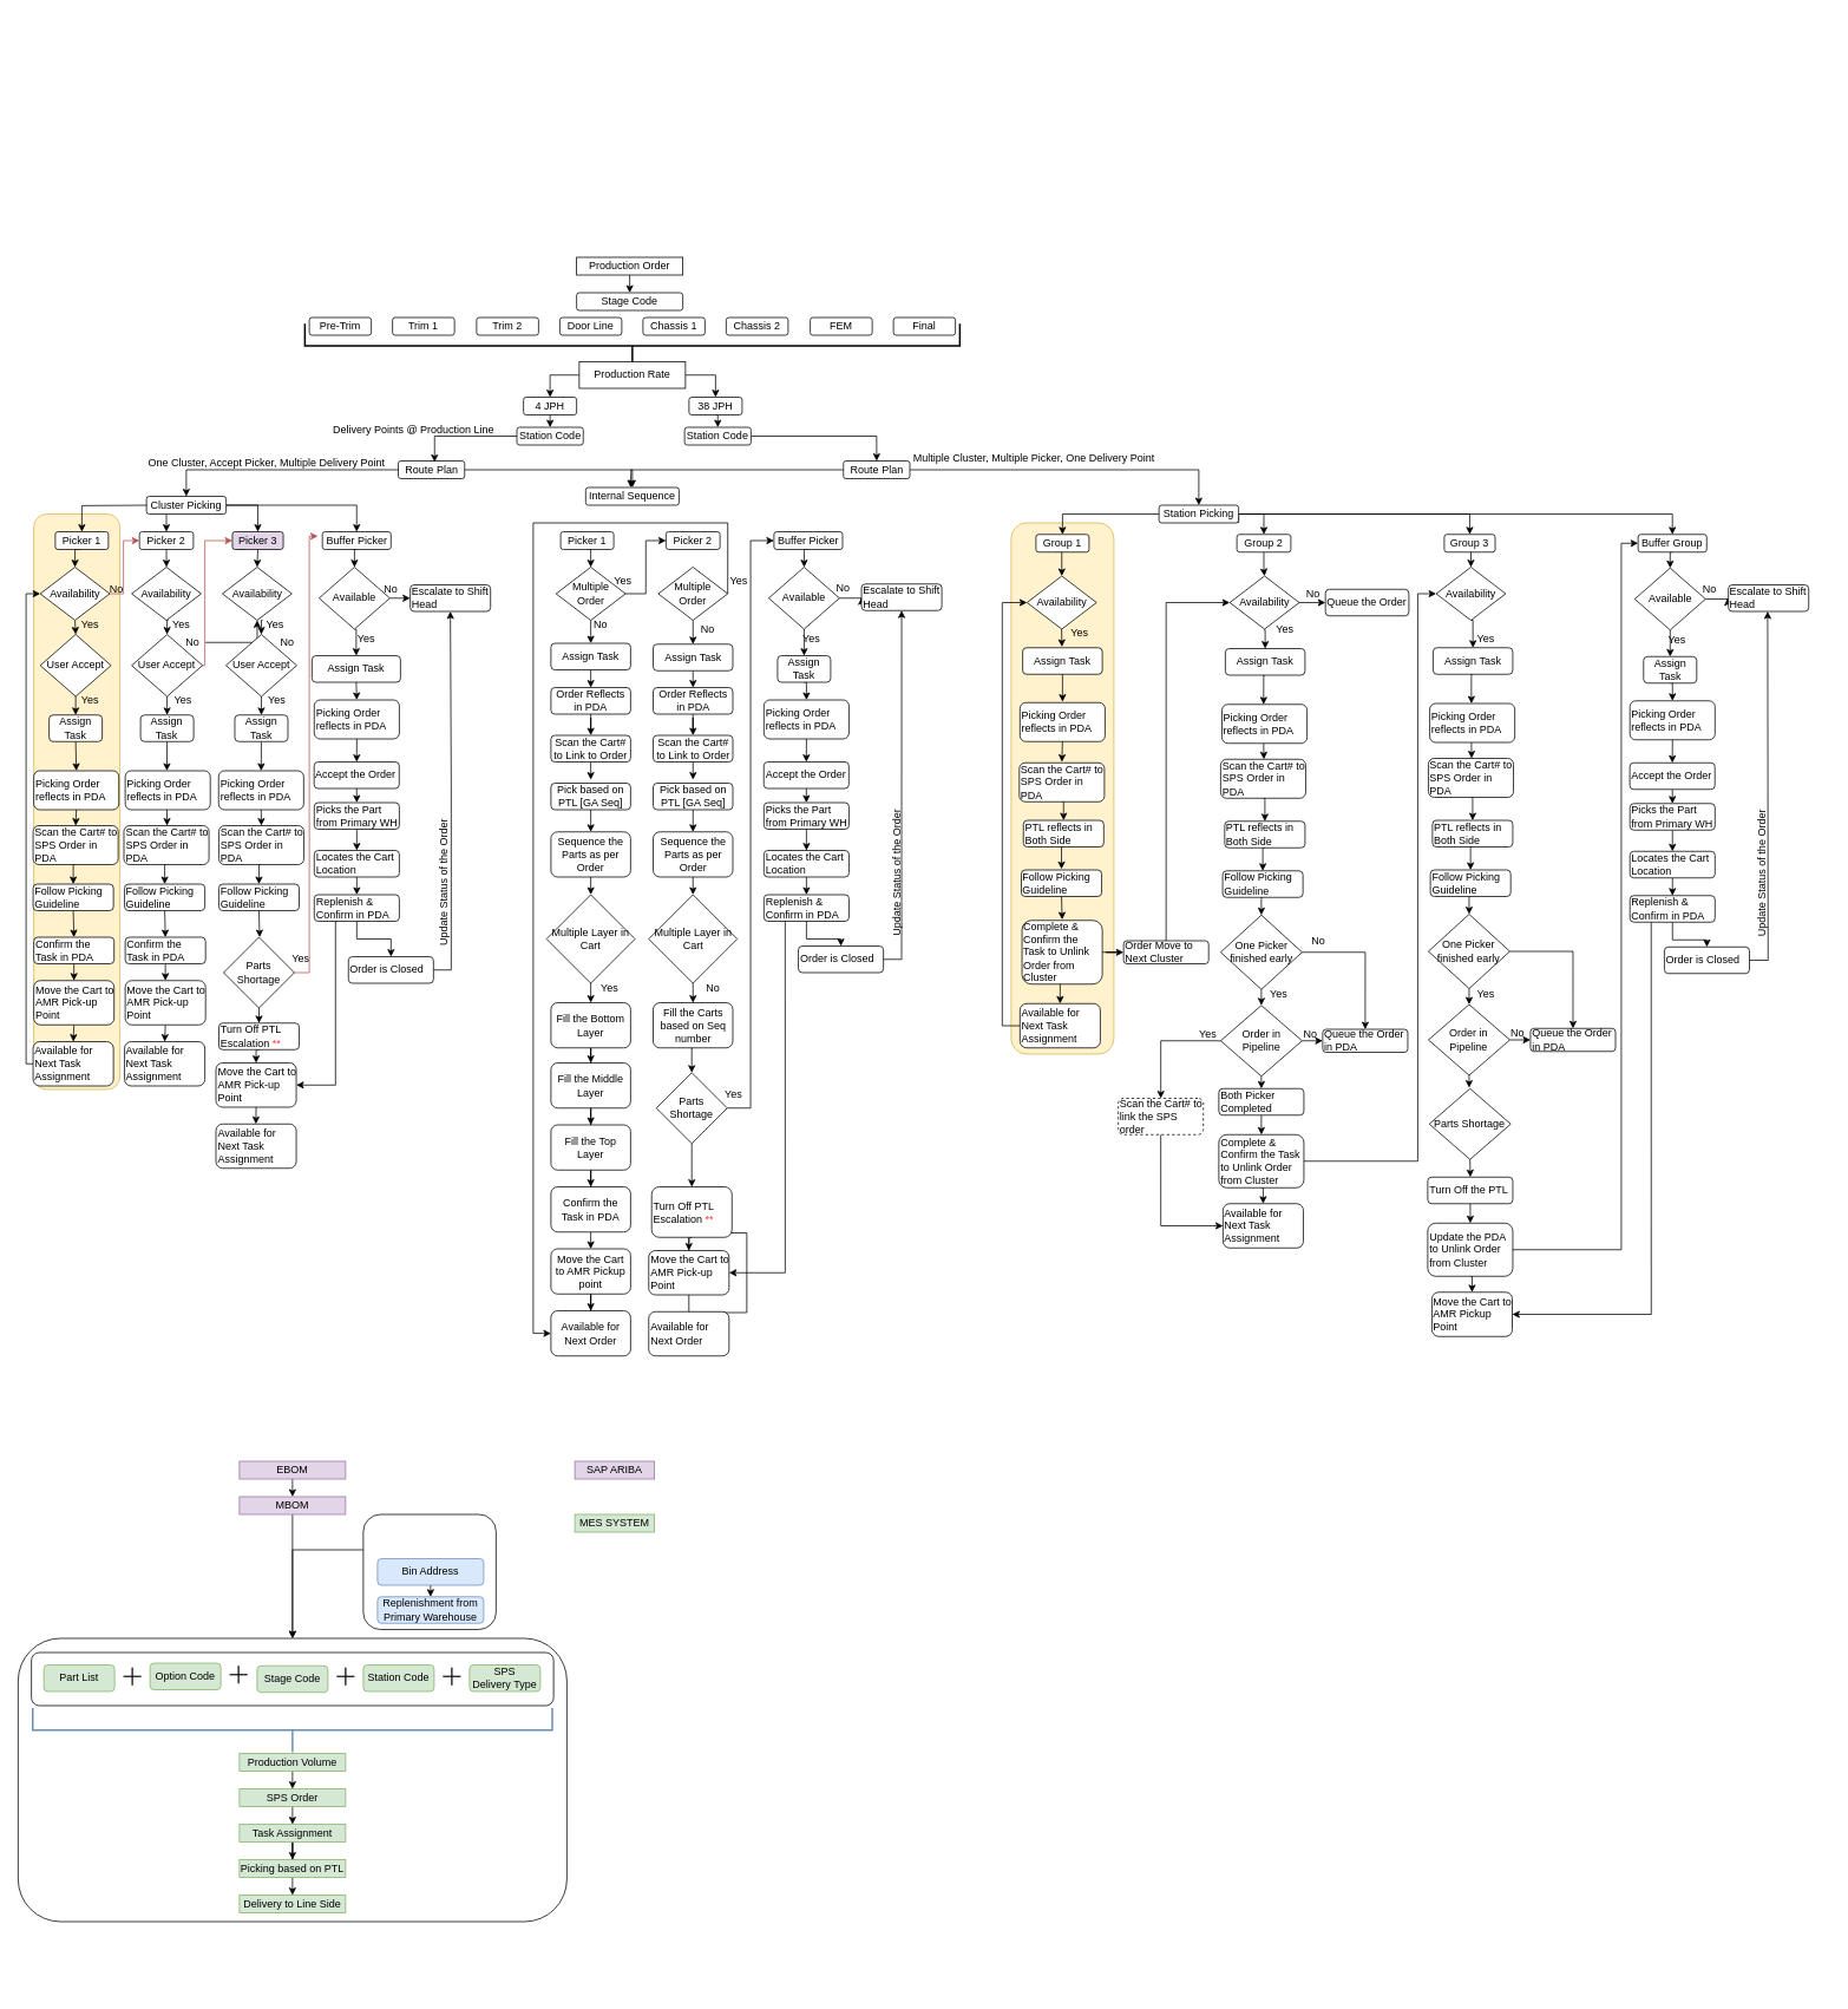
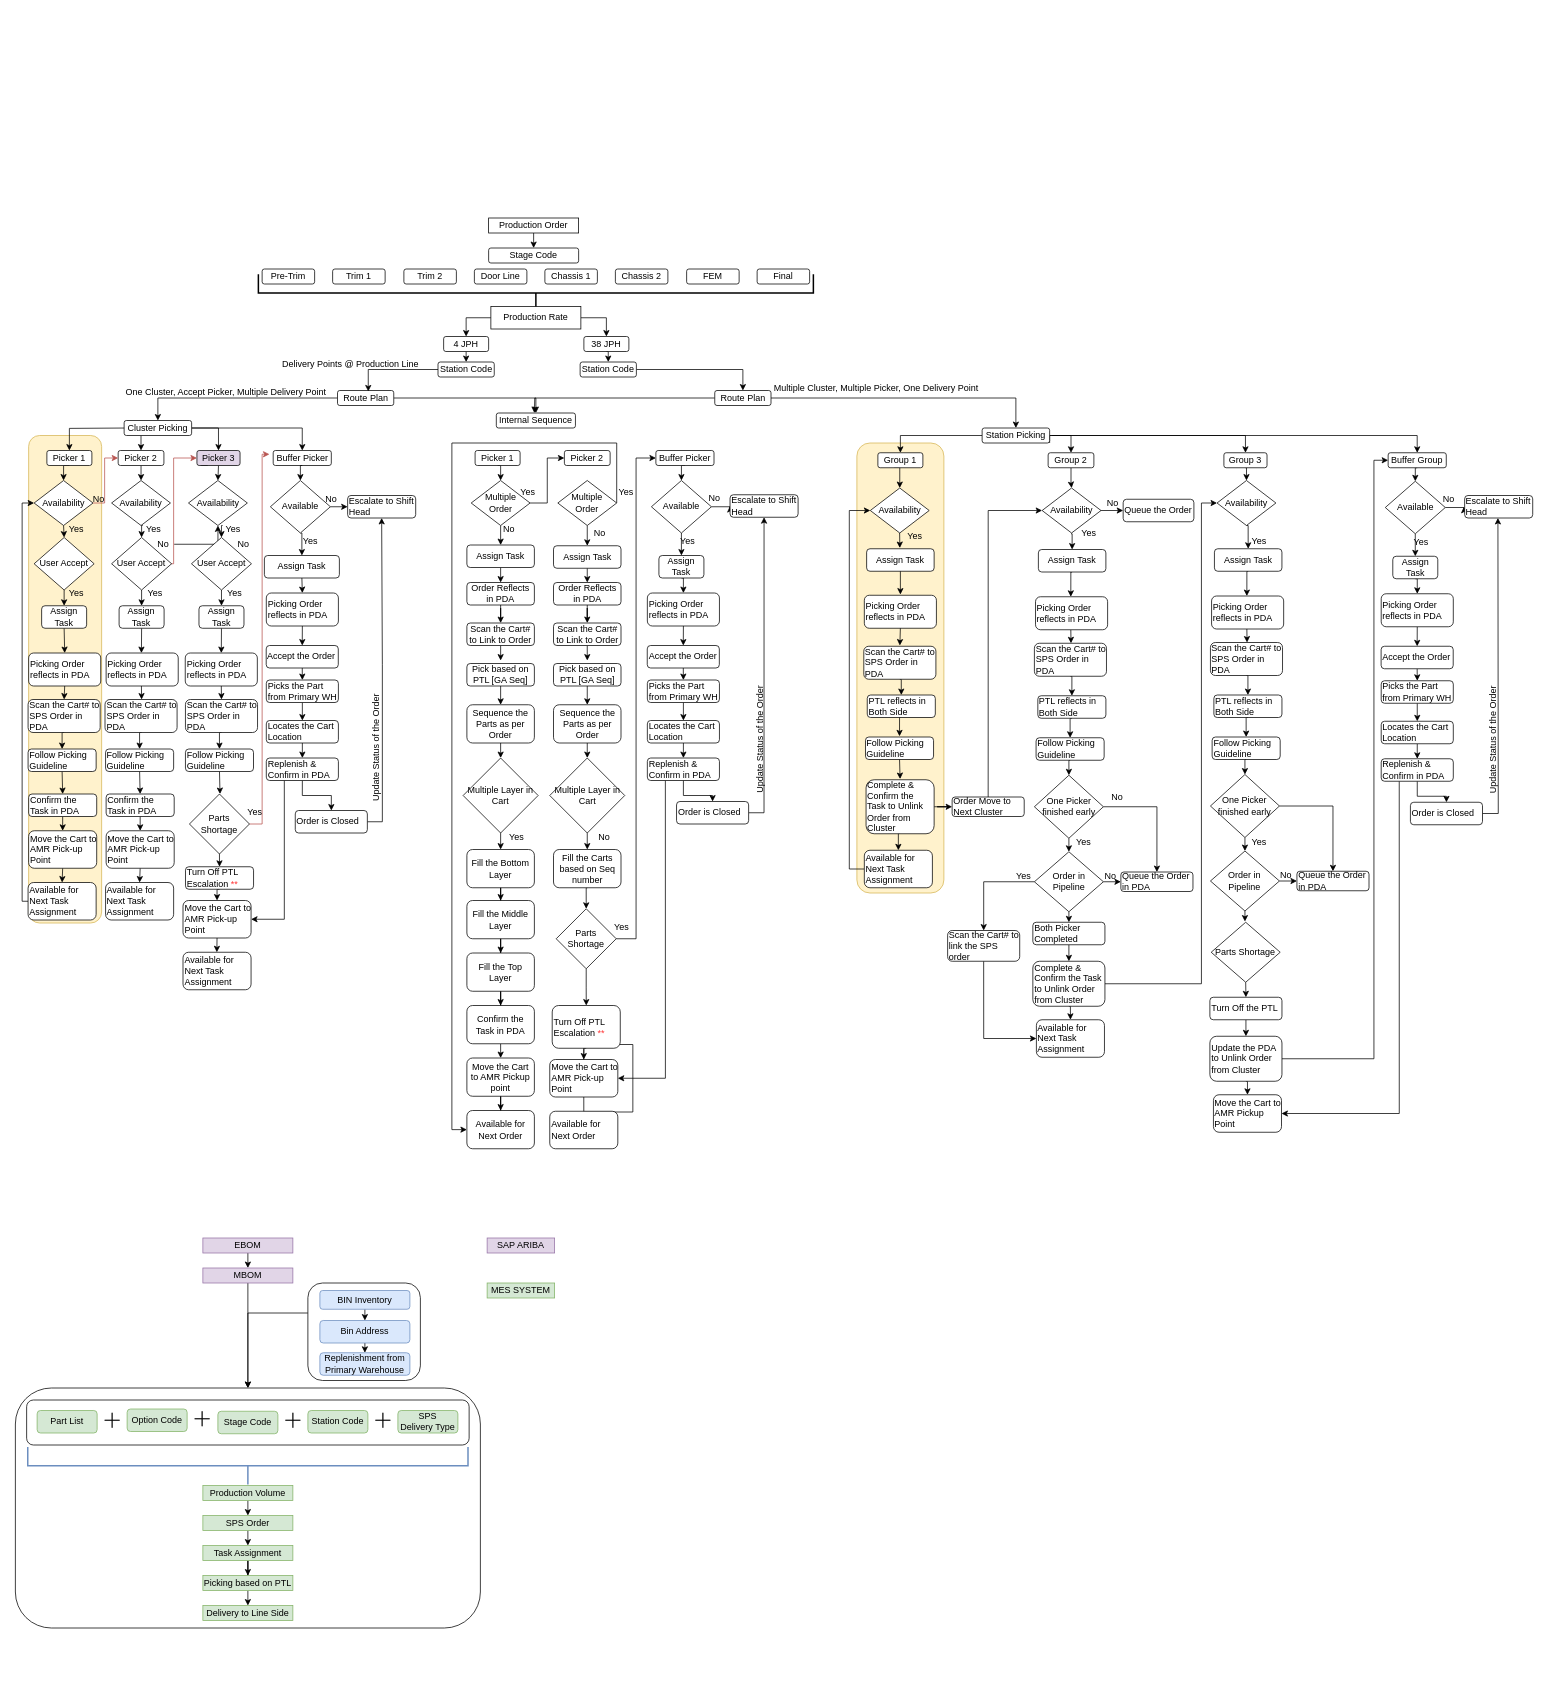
- <mxCell id="259" value="Scan the Cart# to link the SPS order" style="rounded=1;whiteSpace=wrap;html=1;flipH=1;align=left;dashed=1;" vertex="1" parent="228"><mxGeometry x="121.0" y="670" width="96.12" height="41" as="geometry" /></mxCell>
+ <mxCell id="259" value="Scan the Cart# to link the SPS order" style="rounded=1;whiteSpace=wrap;html=1;flipH=1;align=left;" vertex="1" parent="228"><mxGeometry x="121.0" y="670" width="96.12" height="41" as="geometry" /></mxCell>
+ <mxCell id="384" value="BIN Inventory" style="rounded=1;whiteSpace=wrap;html=1;fillColor=#dae8fc;strokeColor=#6c8ebf;" vertex="1" parent="351"><mxGeometry x="406" y="70" width="120" height="25" as="geometry" /></mxCell>
+ <mxCell id="383" style="edgeStyle=orthogonalEdgeStyle;rounded=0;orthogonalLoop=1;jettySize=auto;html=1;exitX=0.5;exitY=1;exitDx=0;exitDy=0;entryX=0.5;entryY=0;entryDx=0;entryDy=0;" edge="1" parent="351" source="384" target="382"><mxGeometry relative="1" as="geometry" /></mxCell>
